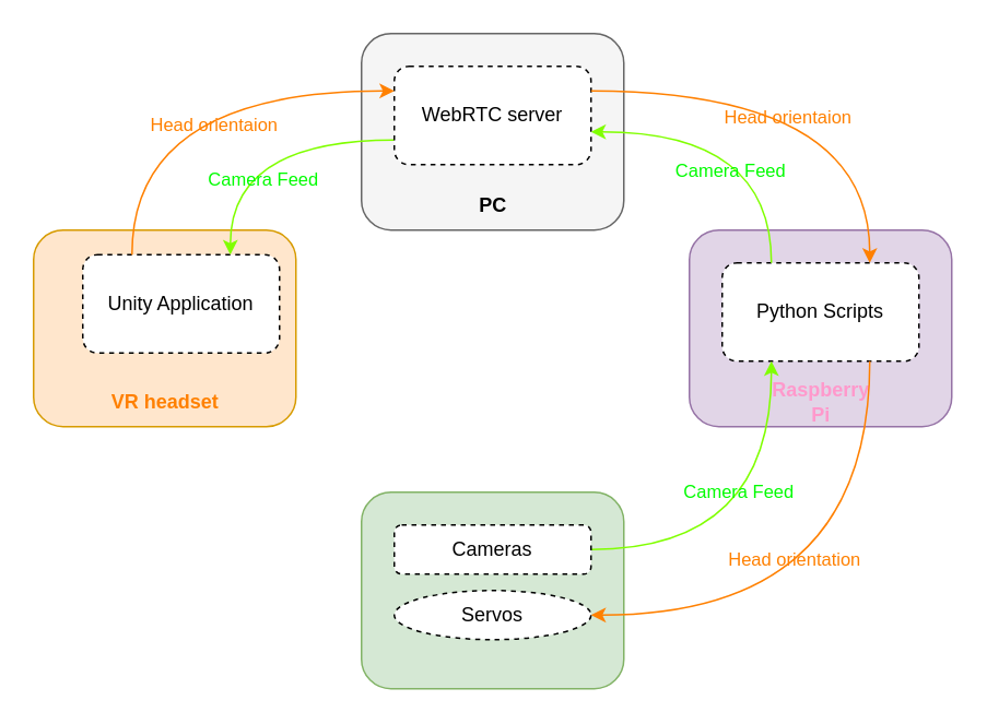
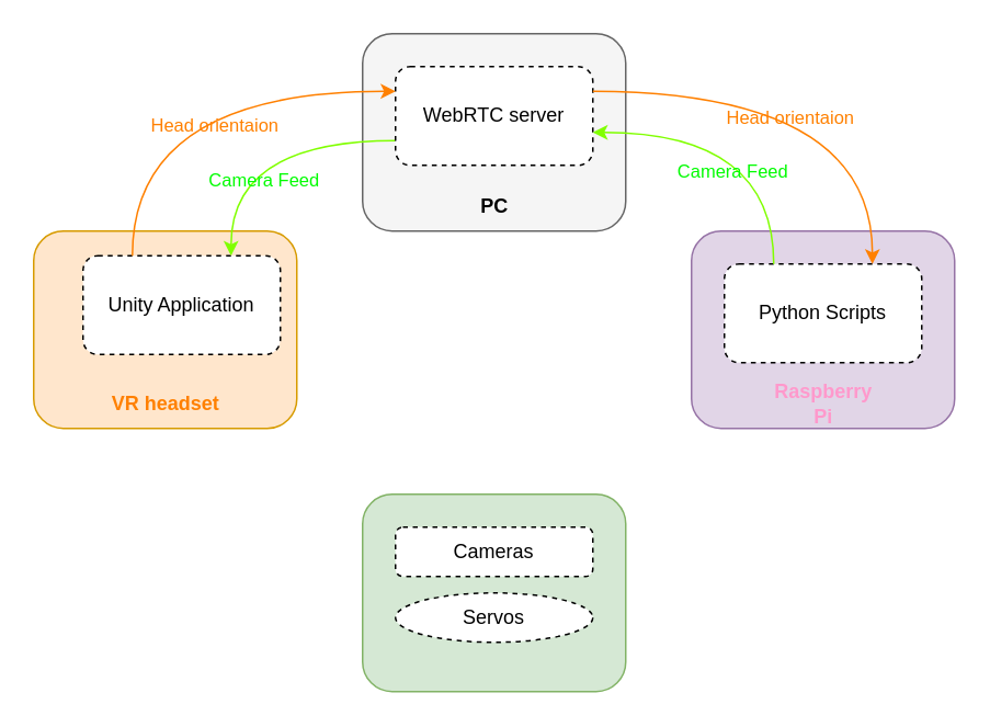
- <mxCell id="14" style="edgeStyle=orthogonalEdgeStyle;rounded=0;orthogonalLoop=1;jettySize=auto;html=1;exitX=1;exitY=0.5;exitDx=0;exitDy=0;entryX=0.25;entryY=1;entryDx=0;entryDy=0;curved=1;strokeColor=#80FF00;" edge="1" parent="1" source="16" target="12"><mxGeometry relative="1" as="geometry" /></mxCell>
- <mxCell id="15" value="Camera Feed" style="edgeLabel;html=1;align=center;verticalAlign=middle;resizable=0;points=[];fontColor=#00FC00;labelBackgroundColor=none;" vertex="1" connectable="0" parent="14"><mxGeometry x="0.301" y="21" relative="1" as="geometry"><mxPoint as="offset" /></mxGeometry></mxCell>
- <mxCell id="22" style="edgeStyle=orthogonalEdgeStyle;rounded=0;orthogonalLoop=1;jettySize=auto;html=1;exitX=0.75;exitY=1;exitDx=0;exitDy=0;entryX=1;entryY=0.5;entryDx=0;entryDy=0;strokeColor=#FF8000;curved=1;" edge="1" parent="1" source="12" target="17"><mxGeometry relative="1" as="geometry" /></mxCell>
- <mxCell id="23" value="&lt;font color=&quot;#ff8000&quot;&gt;Head orientation&lt;br&gt;&lt;/font&gt;" style="edgeLabel;html=1;align=center;verticalAlign=middle;resizable=0;points=[];labelBackgroundColor=none;" vertex="1" connectable="0" parent="22"><mxGeometry x="0.246" y="-35" relative="1" as="geometry"><mxPoint as="offset" /></mxGeometry></mxCell>
